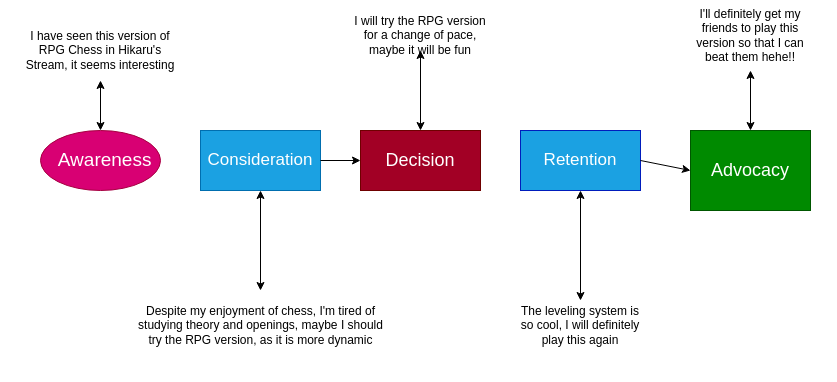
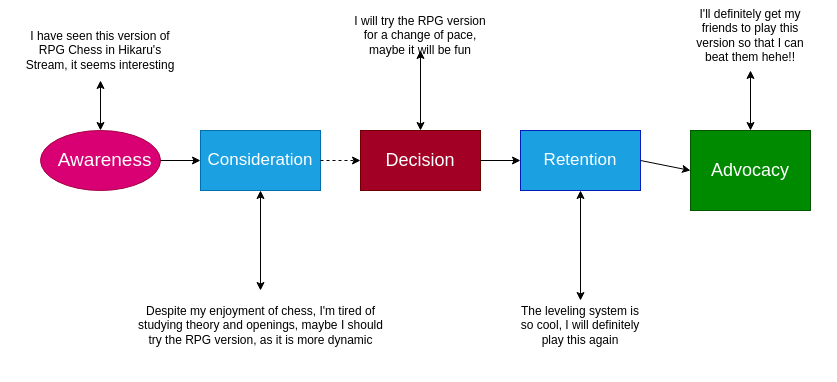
+ <mxCell id="7" value="" style="endArrow=classic;html=1;rounded=0;exitX=1;exitY=0.5;exitDx=0;exitDy=0;entryX=0;entryY=0.5;entryDx=0;entryDy=0;" edge="1" parent="1" source="2" target="3"><mxGeometry width="50" height="50" relative="1" as="geometry"><mxPoint x="120" y="170" as="sourcePoint" /><mxPoint x="170" y="120" as="targetPoint" /></mxGeometry></mxCell>
- <mxCell id="8" value="" style="endArrow=classic;html=1;rounded=0;exitX=1;exitY=0.5;exitDx=0;exitDy=0;entryX=0;entryY=0.5;entryDx=0;entryDy=0;" edge="1" parent="1" source="3" target="4"><mxGeometry width="50" height="50" relative="1" as="geometry"><mxPoint x="400" y="230" as="sourcePoint" /><mxPoint x="450" y="180" as="targetPoint" /></mxGeometry></mxCell>
+ <mxCell id="8" value="" style="endArrow=classic;html=1;rounded=0;exitX=1;exitY=0.5;exitDx=0;exitDy=0;entryX=0;entryY=0.5;entryDx=0;entryDy=0;dashed=1;" edge="1" parent="1" source="3" target="4"><mxGeometry width="50" height="50" relative="1" as="geometry"><mxPoint x="400" y="230" as="sourcePoint" /><mxPoint x="450" y="180" as="targetPoint" /></mxGeometry></mxCell>
+ <mxCell id="9" value="" style="endArrow=classic;html=1;rounded=0;exitX=1;exitY=0.5;exitDx=0;exitDy=0;entryX=0;entryY=0.5;entryDx=0;entryDy=0;" edge="1" parent="1" source="4" target="5"><mxGeometry width="50" height="50" relative="1" as="geometry"><mxPoint x="450" y="190" as="sourcePoint" /><mxPoint x="500" y="140" as="targetPoint" /></mxGeometry></mxCell>
